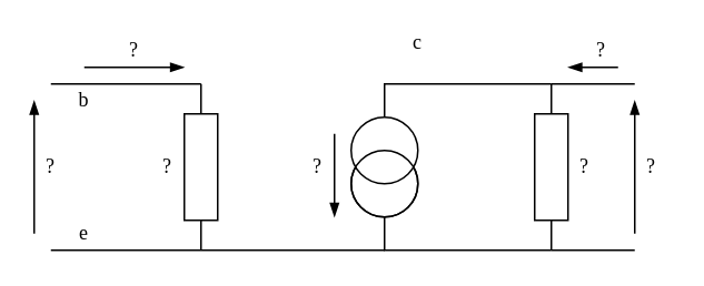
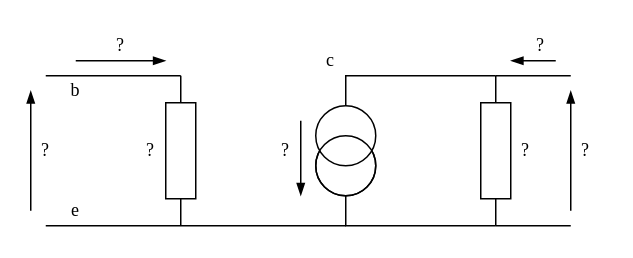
- <mxCell id="19" value="c" style="text;html=1;strokeColor=none;fillColor=none;align=center;verticalAlign=middle;whiteSpace=wrap;rounded=0;fontFamily=Charter;" vertex="1" parent="1"><mxGeometry x="240" y="15" width="20" height="20" as="geometry" /></mxCell>
+ <mxCell id="19" value="c" style="text;html=1;strokeColor=none;fillColor=none;align=center;verticalAlign=middle;whiteSpace=wrap;rounded=0;fontFamily=Charter;" vertex="1" parent="1"><mxGeometry x="210" y="30" width="20" height="20" as="geometry" /></mxCell>
